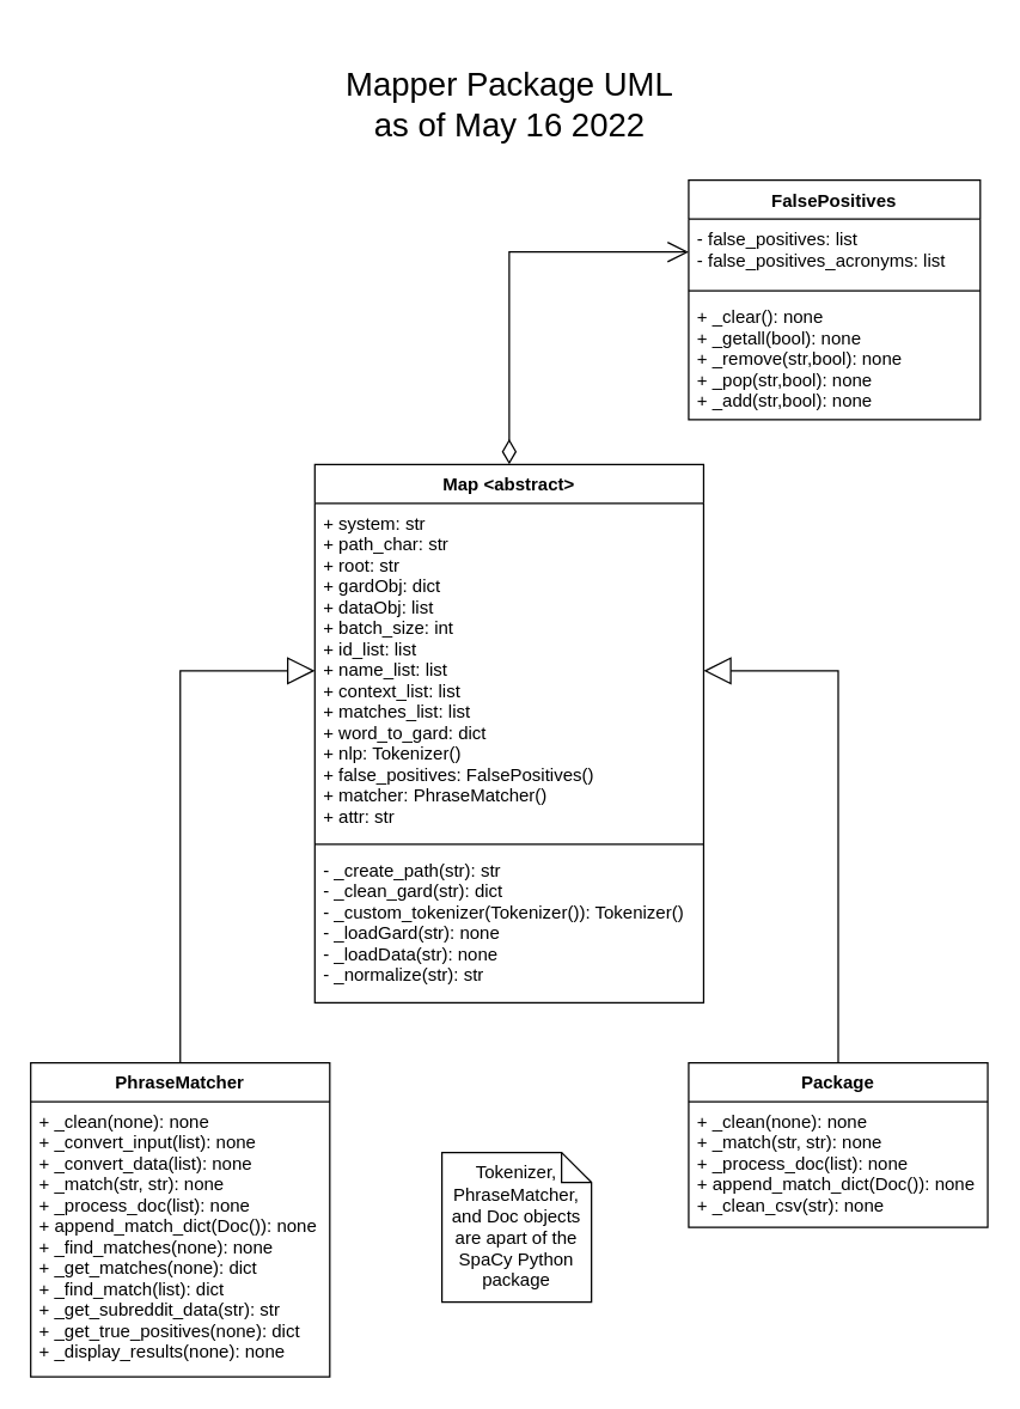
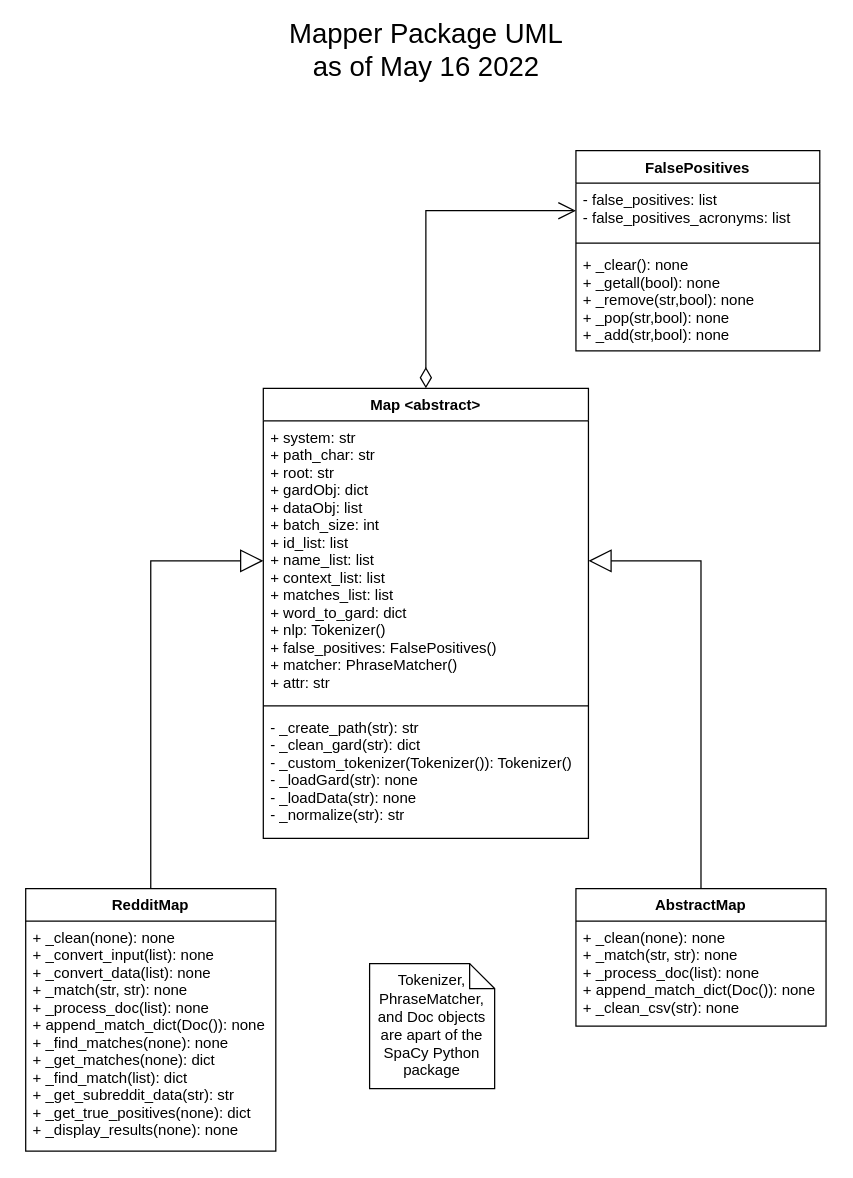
- <mxCell id="13" value="&lt;font style=&quot;font-size: 22px;&quot;&gt;Mapper Package UML&lt;br&gt;as of May 16 2022&lt;/font&gt;" style="text;html=1;align=center;verticalAlign=middle;resizable=0;points=[];autosize=1;strokeColor=none;fillColor=none;" parent="1" vertex="1"><mxGeometry x="225" y="50" width="230" height="40" as="geometry" /></mxCell>
+ <mxCell id="13" value="&lt;font style=&quot;font-size: 22px;&quot;&gt;Mapper Package UML&lt;br&gt;as of May 16 2022&lt;/font&gt;" style="text;html=1;align=center;verticalAlign=middle;resizable=0;points=[];autosize=1;strokeColor=none;fillColor=none;" parent="1" vertex="1"><mxGeometry x="225" y="20" width="230" height="40" as="geometry" /></mxCell>
- <mxCell id="8" value="PhraseMatcher" style="swimlane;fontStyle=1;childLayout=stackLayout;horizontal=1;startSize=26;fillColor=none;horizontalStack=0;resizeParent=1;resizeParentMax=0;resizeLast=0;collapsible=1;marginBottom=0;" parent="1" vertex="1"><mxGeometry x="20" y="710" width="200" height="210" as="geometry" /></mxCell>
+ <mxCell id="8" value="RedditMap" style="swimlane;fontStyle=1;childLayout=stackLayout;horizontal=1;startSize=26;fillColor=none;horizontalStack=0;resizeParent=1;resizeParentMax=0;resizeLast=0;collapsible=1;marginBottom=0;" parent="1" vertex="1"><mxGeometry x="20" y="710" width="200" height="210" as="geometry" /></mxCell>
- <mxCell id="10" value="Package" style="swimlane;fontStyle=1;childLayout=stackLayout;horizontal=1;startSize=26;fillColor=none;horizontalStack=0;resizeParent=1;resizeParentMax=0;resizeLast=0;collapsible=1;marginBottom=0;" parent="1" vertex="1"><mxGeometry x="460" y="710" width="200" height="110" as="geometry" /></mxCell>
+ <mxCell id="10" value="AbstractMap" style="swimlane;fontStyle=1;childLayout=stackLayout;horizontal=1;startSize=26;fillColor=none;horizontalStack=0;resizeParent=1;resizeParentMax=0;resizeLast=0;collapsible=1;marginBottom=0;" parent="1" vertex="1"><mxGeometry x="460" y="710" width="200" height="110" as="geometry" /></mxCell>
